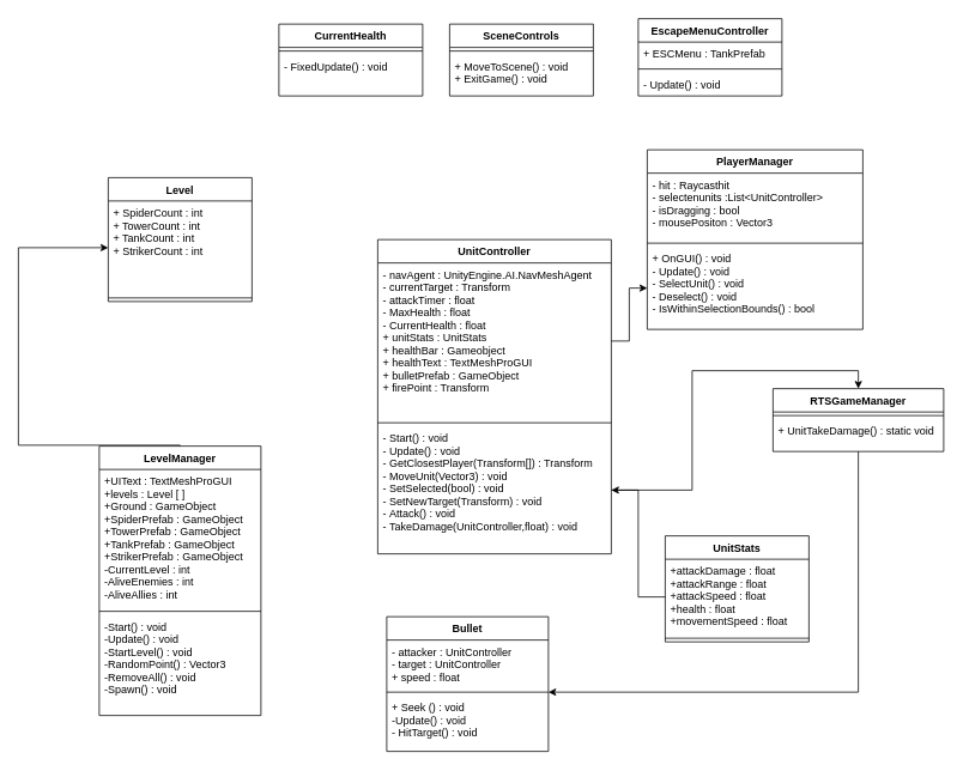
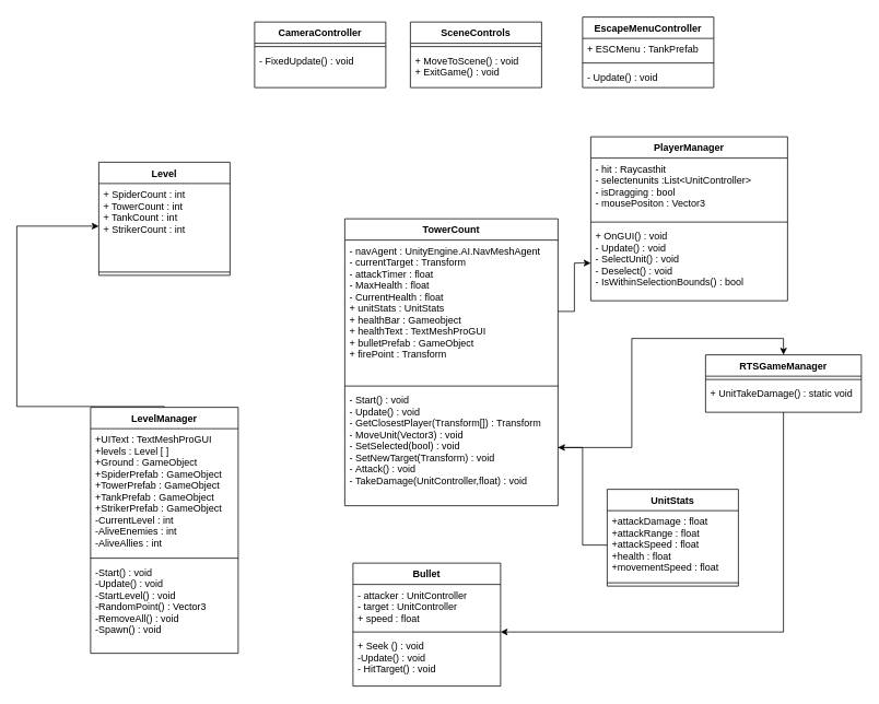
- <mxCell id="20" value="CurrentHealth" style="swimlane;fontStyle=1;align=center;verticalAlign=top;childLayout=stackLayout;horizontal=1;startSize=26;horizontalStack=0;resizeParent=1;resizeParentMax=0;resizeLast=0;collapsible=1;marginBottom=0;" vertex="1" parent="1"><mxGeometry x="310" y="26" width="160" height="80" as="geometry" /></mxCell>
+ <mxCell id="20" value="CameraController" style="swimlane;fontStyle=1;align=center;verticalAlign=top;childLayout=stackLayout;horizontal=1;startSize=26;horizontalStack=0;resizeParent=1;resizeParentMax=0;resizeLast=0;collapsible=1;marginBottom=0;" vertex="1" parent="1"><mxGeometry x="310" y="26" width="160" height="80" as="geometry" /></mxCell>
- <mxCell id="6" value="UnitController" style="swimlane;fontStyle=1;align=center;verticalAlign=top;childLayout=stackLayout;horizontal=1;startSize=26;horizontalStack=0;resizeParent=1;resizeParentMax=0;resizeLast=0;collapsible=1;marginBottom=0;" vertex="1" parent="1"><mxGeometry x="420" y="266" width="260" height="350" as="geometry" /></mxCell>
+ <mxCell id="6" value="TowerCount" style="swimlane;fontStyle=1;align=center;verticalAlign=top;childLayout=stackLayout;horizontal=1;startSize=26;horizontalStack=0;resizeParent=1;resizeParentMax=0;resizeLast=0;collapsible=1;marginBottom=0;" vertex="1" parent="1"><mxGeometry x="420" y="266" width="260" height="350" as="geometry" /></mxCell>
